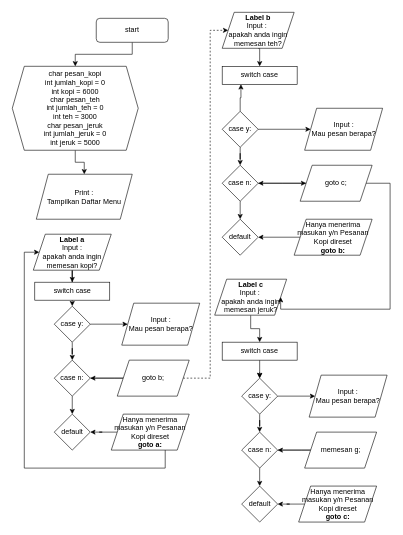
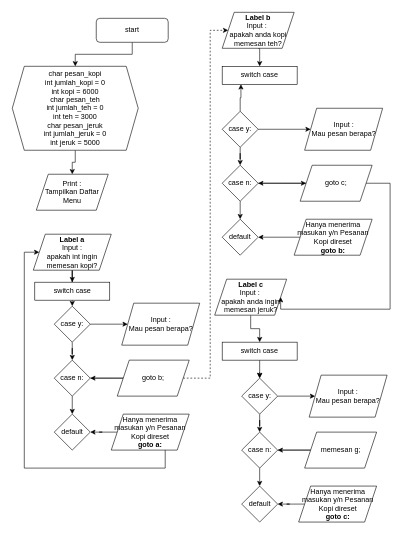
- <mxCell id="11" value="&lt;span&gt;&lt;b&gt;Label b&lt;/b&gt;&lt;br&gt;Input :&amp;nbsp;&lt;/span&gt;&lt;br&gt;&lt;span&gt;apakah anda ingin memesan teh?&lt;/span&gt;" style="shape=parallelogram;perimeter=parallelogramPerimeter;whiteSpace=wrap;html=1;fixedSize=1;" vertex="1" parent="1"><mxGeometry x="370" y="20" width="120" height="60" as="geometry" /></mxCell>
+ <mxCell id="11" value="&lt;span&gt;&lt;b&gt;Label b&lt;/b&gt;&lt;br&gt;Input :&amp;nbsp;&lt;/span&gt;&lt;br&gt;&lt;span&gt;apakah anda kopi memesan teh?&lt;/span&gt;" style="shape=parallelogram;perimeter=parallelogramPerimeter;whiteSpace=wrap;html=1;fixedSize=1;" vertex="1" parent="1"><mxGeometry x="370" y="20" width="120" height="60" as="geometry" /></mxCell>
- <mxCell id="4" value="Print :&lt;br&gt;Tampilkan Daftar Menu" style="shape=parallelogram;perimeter=parallelogramPerimeter;whiteSpace=wrap;html=1;fixedSize=1;" vertex="1" parent="1"><mxGeometry x="60" y="290" width="160" height="75" as="geometry" /></mxCell>
+ <mxCell id="4" value="Print :&lt;br&gt;Tampilkan Daftar Menu" style="shape=parallelogram;perimeter=parallelogramPerimeter;whiteSpace=wrap;html=1;fixedSize=1;" vertex="1" parent="1"><mxGeometry x="60" y="290" width="120" height="60" as="geometry" /></mxCell>
- <mxCell id="8" value="&lt;b&gt;Label a&lt;/b&gt;&lt;br&gt;Input : &lt;br&gt;apakah anda ingin memesan kopi?" style="shape=parallelogram;perimeter=parallelogramPerimeter;whiteSpace=wrap;html=1;fixedSize=1;" vertex="1" parent="1"><mxGeometry x="55" y="390" width="130" height="60" as="geometry" /></mxCell>
+ <mxCell id="8" value="&lt;b&gt;Label a&lt;/b&gt;&lt;br&gt;Input : &lt;br&gt;apakah int ingin memesan kopi?" style="shape=parallelogram;perimeter=parallelogramPerimeter;whiteSpace=wrap;html=1;fixedSize=1;" vertex="1" parent="1"><mxGeometry x="55" y="390" width="130" height="60" as="geometry" /></mxCell>
